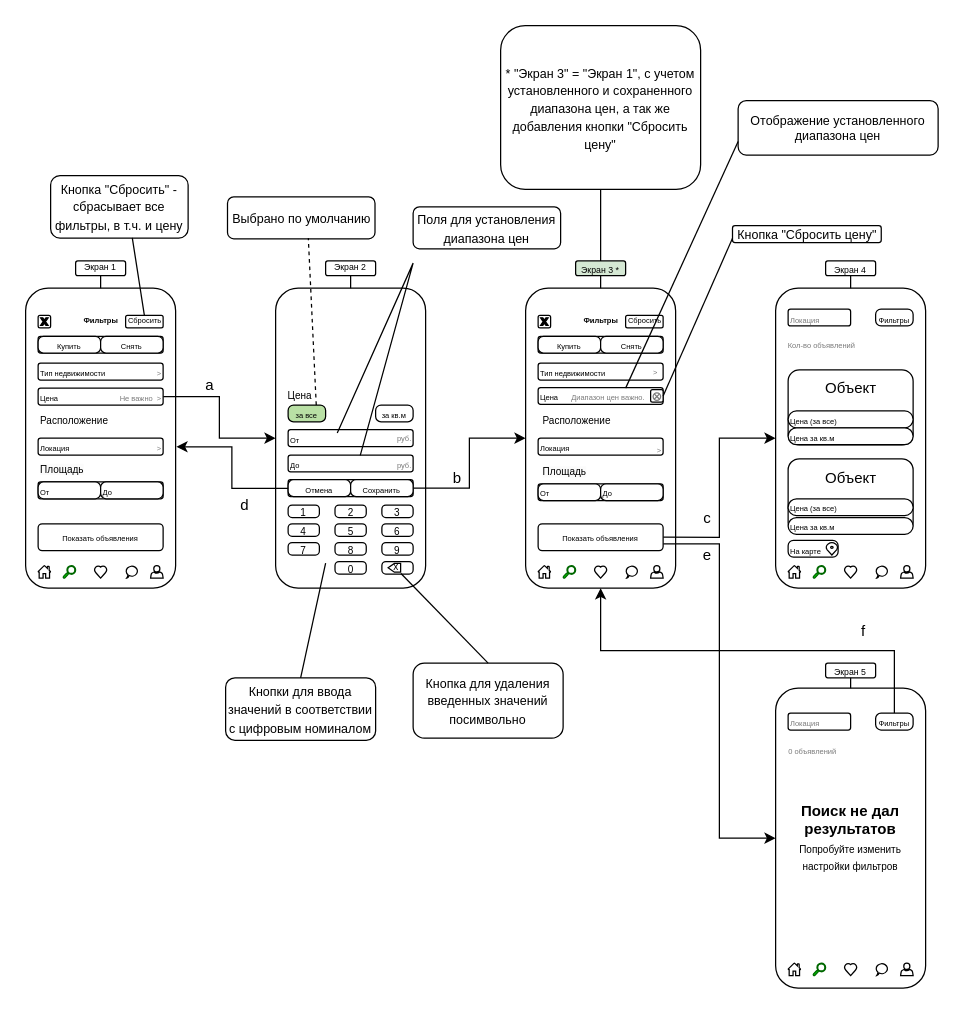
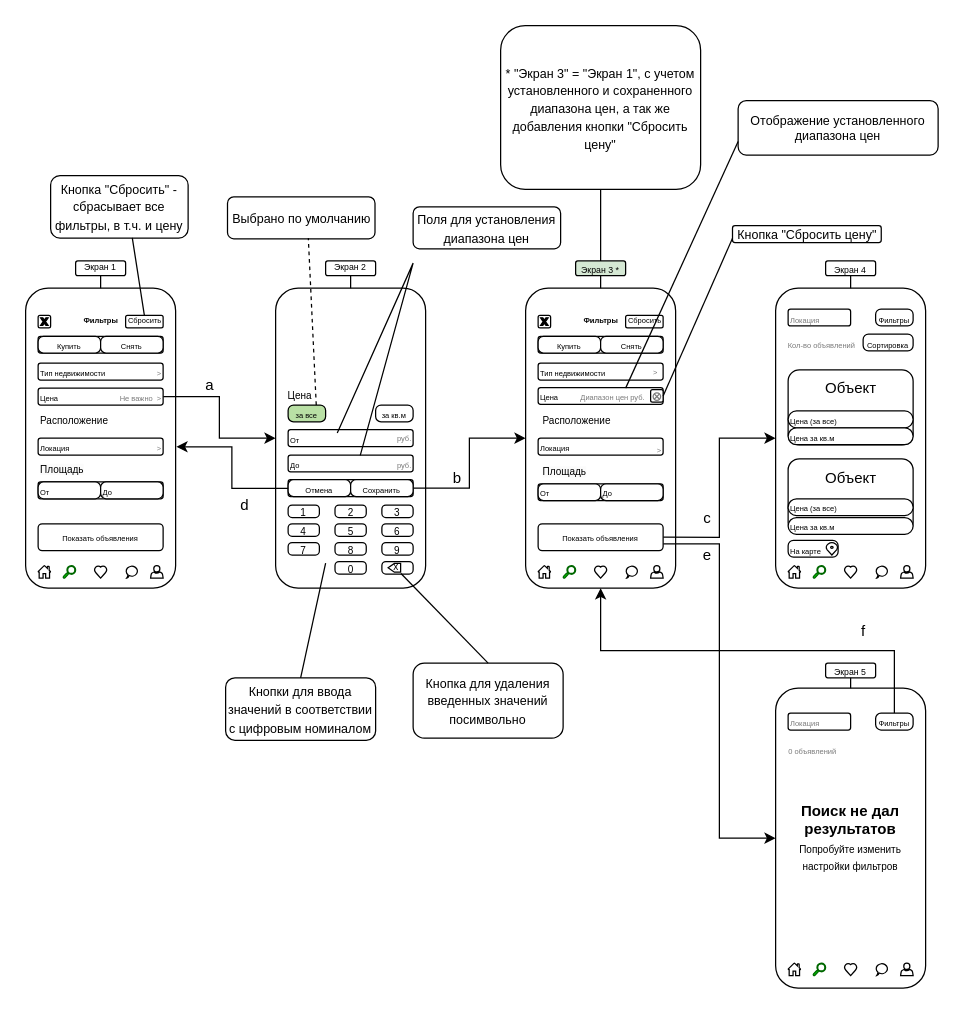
+ <mxCell id="77" value="&lt;span style=&quot;font-size: 6px;&quot;&gt;Сортировка&lt;/span&gt;" style="rounded=1;whiteSpace=wrap;html=1;align=center;arcSize=32;" parent="1" vertex="1"><mxGeometry x="690" y="266.75" width="40" height="13.5" as="geometry" /></mxCell>
- <mxCell id="63" value="&lt;span style=&quot;font-size: 6px;&quot;&gt;&amp;nbsp;Диапазон цен важно.&amp;nbsp; &amp;nbsp; &amp;nbsp; &amp;nbsp;&amp;nbsp;&lt;/span&gt;" style="text;html=1;align=right;verticalAlign=middle;resizable=0;points=[];autosize=1;strokeColor=none;fillColor=none;fontColor=#7A7A7A;" parent="1" vertex="1"><mxGeometry x="440" y="301.25" width="90" height="30" as="geometry" /></mxCell>
+ <mxCell id="63" value="&lt;span style=&quot;font-size: 6px;&quot;&gt;&amp;nbsp;Диапазон цен руб.&amp;nbsp; &amp;nbsp; &amp;nbsp; &amp;nbsp;&amp;nbsp;&lt;/span&gt;" style="text;html=1;align=right;verticalAlign=middle;resizable=0;points=[];autosize=1;strokeColor=none;fillColor=none;fontColor=#7A7A7A;" parent="1" vertex="1"><mxGeometry x="440" y="301.25" width="90" height="30" as="geometry" /></mxCell>
